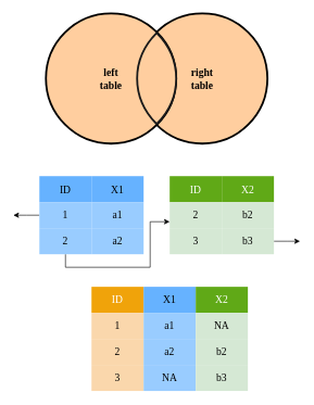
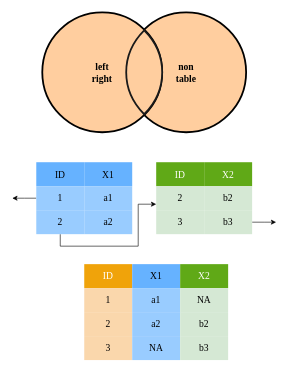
- <mxCell id="3" value="&lt;font style=&quot;font-size: 16px&quot; face=&quot;Verdana&quot;&gt;&lt;b&gt;left&lt;br&gt;table&lt;/b&gt;&lt;/font&gt;" style="ellipse;whiteSpace=wrap;html=1;aspect=fixed;strokeWidth=3;shadow=0;fillColor=#FFCE9F;" parent="1" vertex="1"><mxGeometry x="70" y="20" width="200" height="200" as="geometry" /></mxCell>
+ <mxCell id="3" value="&lt;font style=&quot;font-size: 16px&quot; face=&quot;Verdana&quot;&gt;&lt;b&gt;left&lt;br&gt;right&lt;/b&gt;&lt;/font&gt;" style="ellipse;whiteSpace=wrap;html=1;aspect=fixed;strokeWidth=3;shadow=0;fillColor=#FFCE9F;" parent="1" vertex="1"><mxGeometry x="70" y="20" width="200" height="200" as="geometry" /></mxCell>
- <mxCell id="2" value="&lt;font style=&quot;font-size: 16px&quot; face=&quot;Verdana&quot;&gt;&lt;b&gt;right&lt;br&gt;table&lt;/b&gt;&lt;/font&gt;" style="ellipse;whiteSpace=wrap;html=1;aspect=fixed;strokeWidth=3;shadow=0;fillColor=#FFCE9F;" parent="1" vertex="1"><mxGeometry x="210" y="20" width="200" height="200" as="geometry" /></mxCell>
+ <mxCell id="2" value="&lt;font style=&quot;font-size: 16px&quot; face=&quot;Verdana&quot;&gt;&lt;b&gt;non&lt;br&gt;table&lt;/b&gt;&lt;/font&gt;" style="ellipse;whiteSpace=wrap;html=1;aspect=fixed;strokeWidth=3;shadow=0;fillColor=#FFCE9F;" parent="1" vertex="1"><mxGeometry x="210" y="20" width="200" height="200" as="geometry" /></mxCell>
